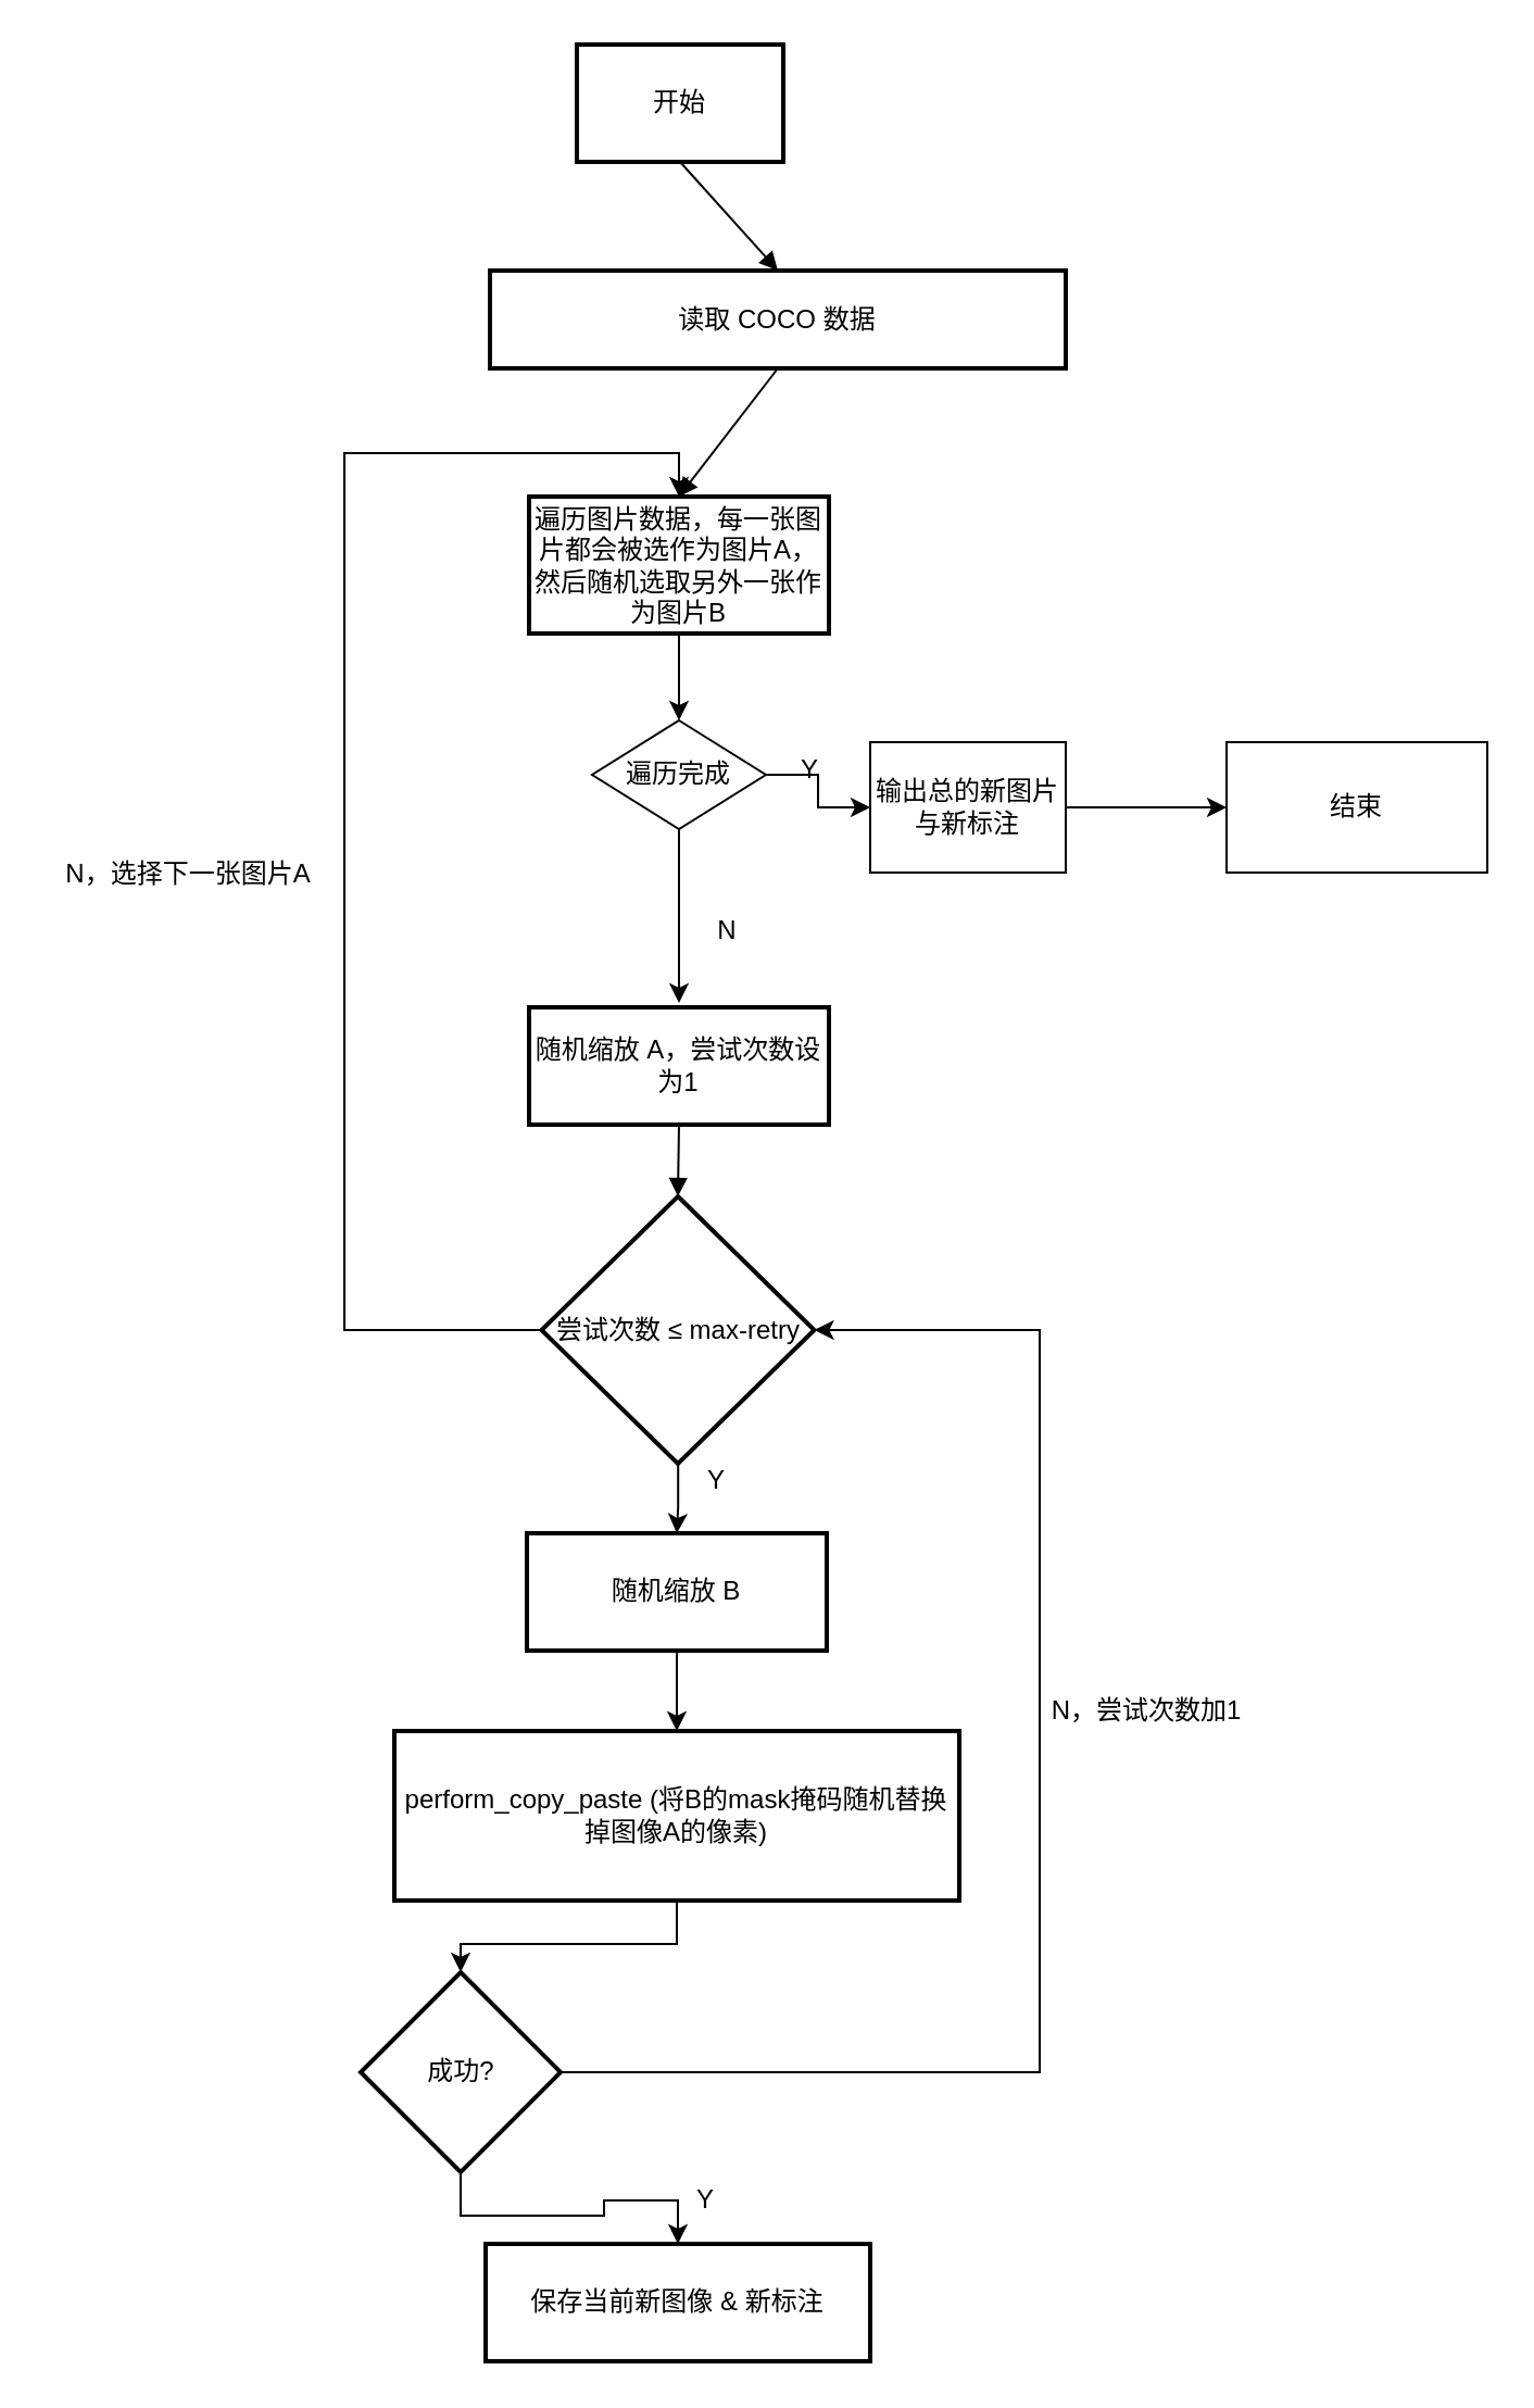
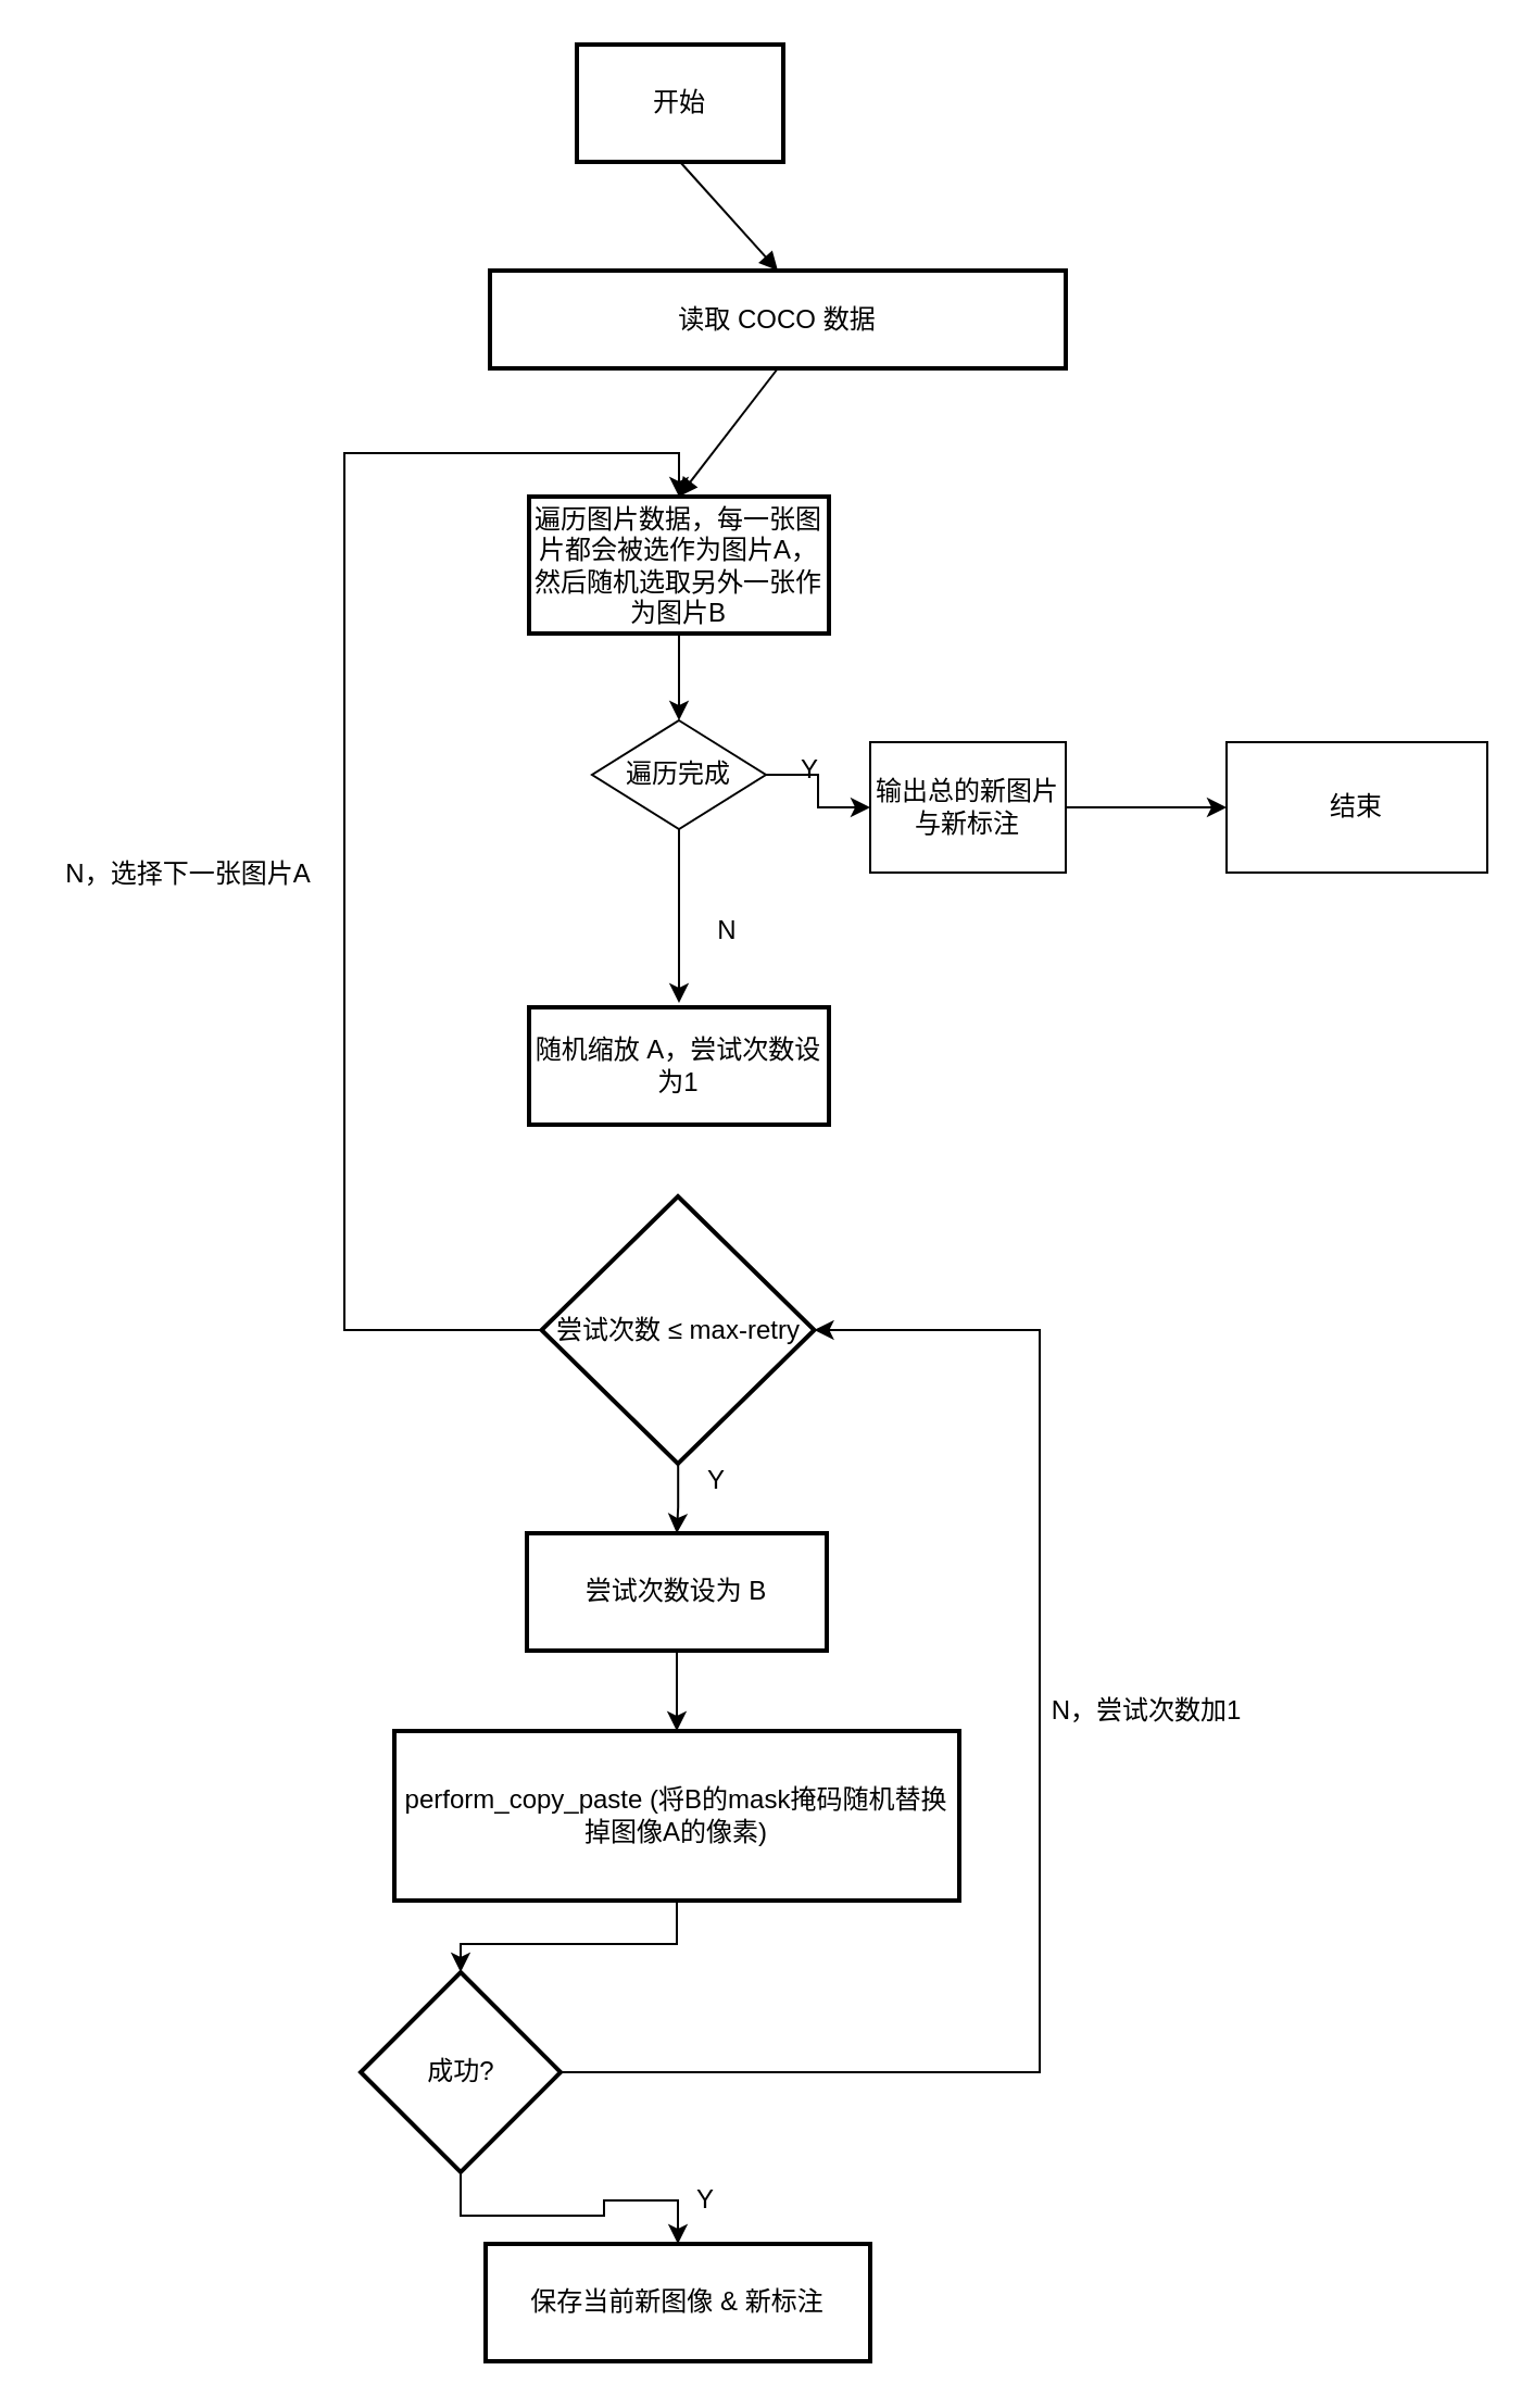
- <mxCell id="20" value="" style="curved=1;startArrow=none;endArrow=block;exitX=0.5;exitY=1;entryX=0.5;entryY=0;rounded=0;" parent="1" source="6" target="9" edge="1"><mxGeometry relative="1" as="geometry"><Array as="points" /></mxGeometry></mxCell>
- <mxCell id="11" value="随机缩放 B" style="whiteSpace=wrap;strokeWidth=2;" parent="1" vertex="1"><mxGeometry x="242" y="705" width="138" height="54" as="geometry" /></mxCell>
+ <mxCell id="11" value="尝试次数设为 B" style="whiteSpace=wrap;strokeWidth=2;" parent="1" vertex="1"><mxGeometry x="242" y="705" width="138" height="54" as="geometry" /></mxCell>
